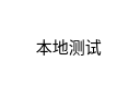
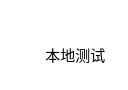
- <mxCell id="2" value="本地测试" style="text;html=1;strokeColor=none;fillColor=none;align=center;verticalAlign=middle;whiteSpace=wrap;rounded=0;" vertex="1" parent="1"><mxGeometry x="20" y="20" width="60" height="30" as="geometry" /></mxCell>
+ <mxCell id="2" value="本地测试" style="text;html=1;strokeColor=none;fillColor=none;align=center;verticalAlign=middle;whiteSpace=wrap;rounded=0;" vertex="1" parent="1"><mxGeometry x="30" y="30" width="60" height="30" as="geometry" /></mxCell>
